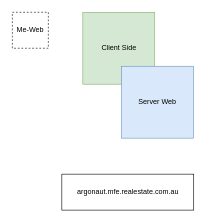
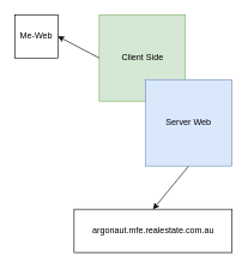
- <mxCell id="7" value="Me-Web" style="rounded=0;whiteSpace=wrap;html=1;dashed=1;" parent="1" vertex="1"><mxGeometry x="20" y="20" width="60" height="60" as="geometry" /></mxCell>
+ <mxCell id="7" value="Me-Web" style="rounded=0;whiteSpace=wrap;html=1;" parent="1" vertex="1"><mxGeometry x="20" y="20" width="60" height="60" as="geometry" /></mxCell>
+ <mxCell id="6" value="" style="endArrow=classic;html=1;exitX=0;exitY=0.5;exitDx=0;exitDy=0;entryX=1;entryY=0.5;entryDx=0;entryDy=0;" parent="1" source="4" target="7" edge="1"><mxGeometry width="50" height="50" relative="1" as="geometry"><mxPoint x="-70" y="560" as="sourcePoint" /><mxPoint x="-10" y="10" as="targetPoint" /></mxGeometry></mxCell>
+ <mxCell id="2" value="" style="endArrow=classic;html=1;entryX=0.5;entryY=0;entryDx=0;entryDy=0;exitX=0.5;exitY=1;exitDx=0;exitDy=0;" parent="1" source="5" target="8" edge="1"><mxGeometry width="50" height="50" relative="1" as="geometry"><mxPoint x="230" y="290" as="sourcePoint" /><mxPoint x="60" y="310" as="targetPoint" /></mxGeometry></mxCell>
